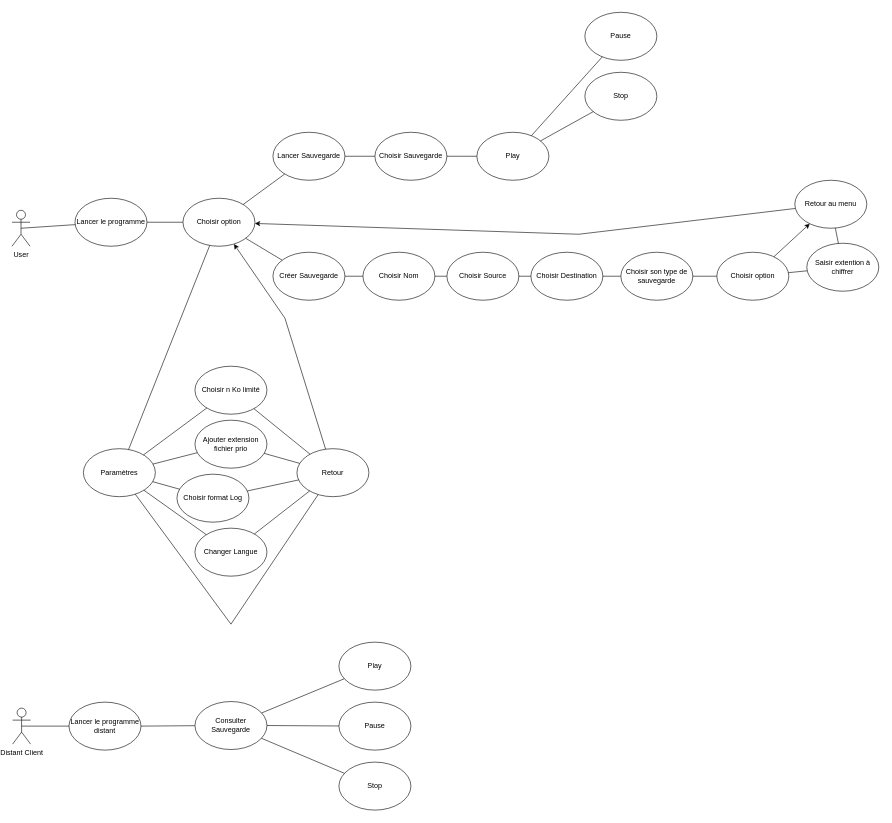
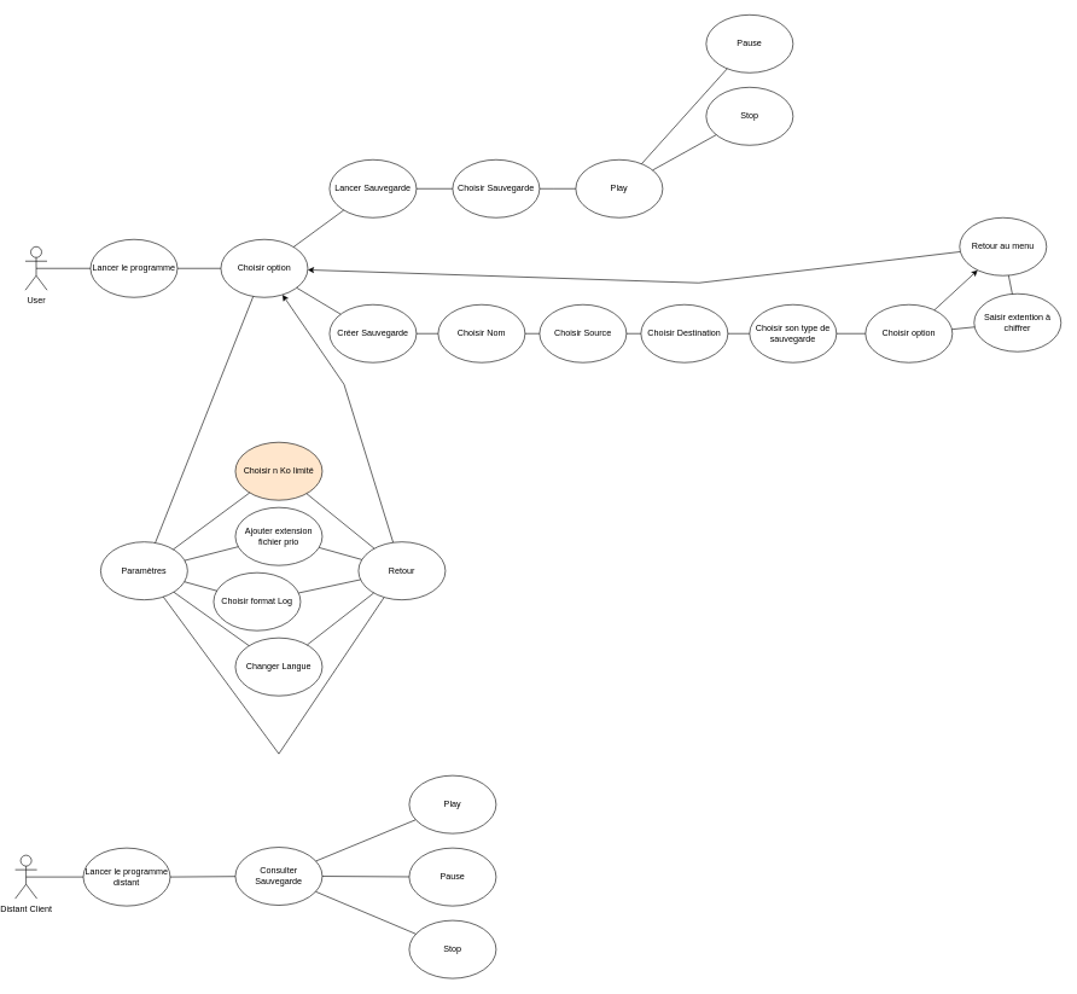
- <mxCell id="2" value="User&lt;br&gt;" style="shape=umlActor;verticalLabelPosition=bottom;verticalAlign=top;html=1;outlineConnect=0;" parent="1" vertex="1"><mxGeometry x="19" y="350" width="30" height="60" as="geometry" /></mxCell>
+ <mxCell id="2" value="User&lt;br&gt;" style="shape=umlActor;verticalLabelPosition=bottom;verticalAlign=top;html=1;outlineConnect=0;" parent="1" vertex="1"><mxGeometry x="34" y="340" width="30" height="60" as="geometry" /></mxCell>
- <mxCell id="43" value="Choisir n Ko limité" style="ellipse;whiteSpace=wrap;html=1;" vertex="1" parent="1"><mxGeometry x="324" y="610" width="120" height="80" as="geometry" /></mxCell>
+ <mxCell id="43" value="Choisir n Ko limité" style="ellipse;whiteSpace=wrap;html=1;fillColor=#ffe6cc;" vertex="1" parent="1"><mxGeometry x="324" y="610" width="120" height="80" as="geometry" /></mxCell>
